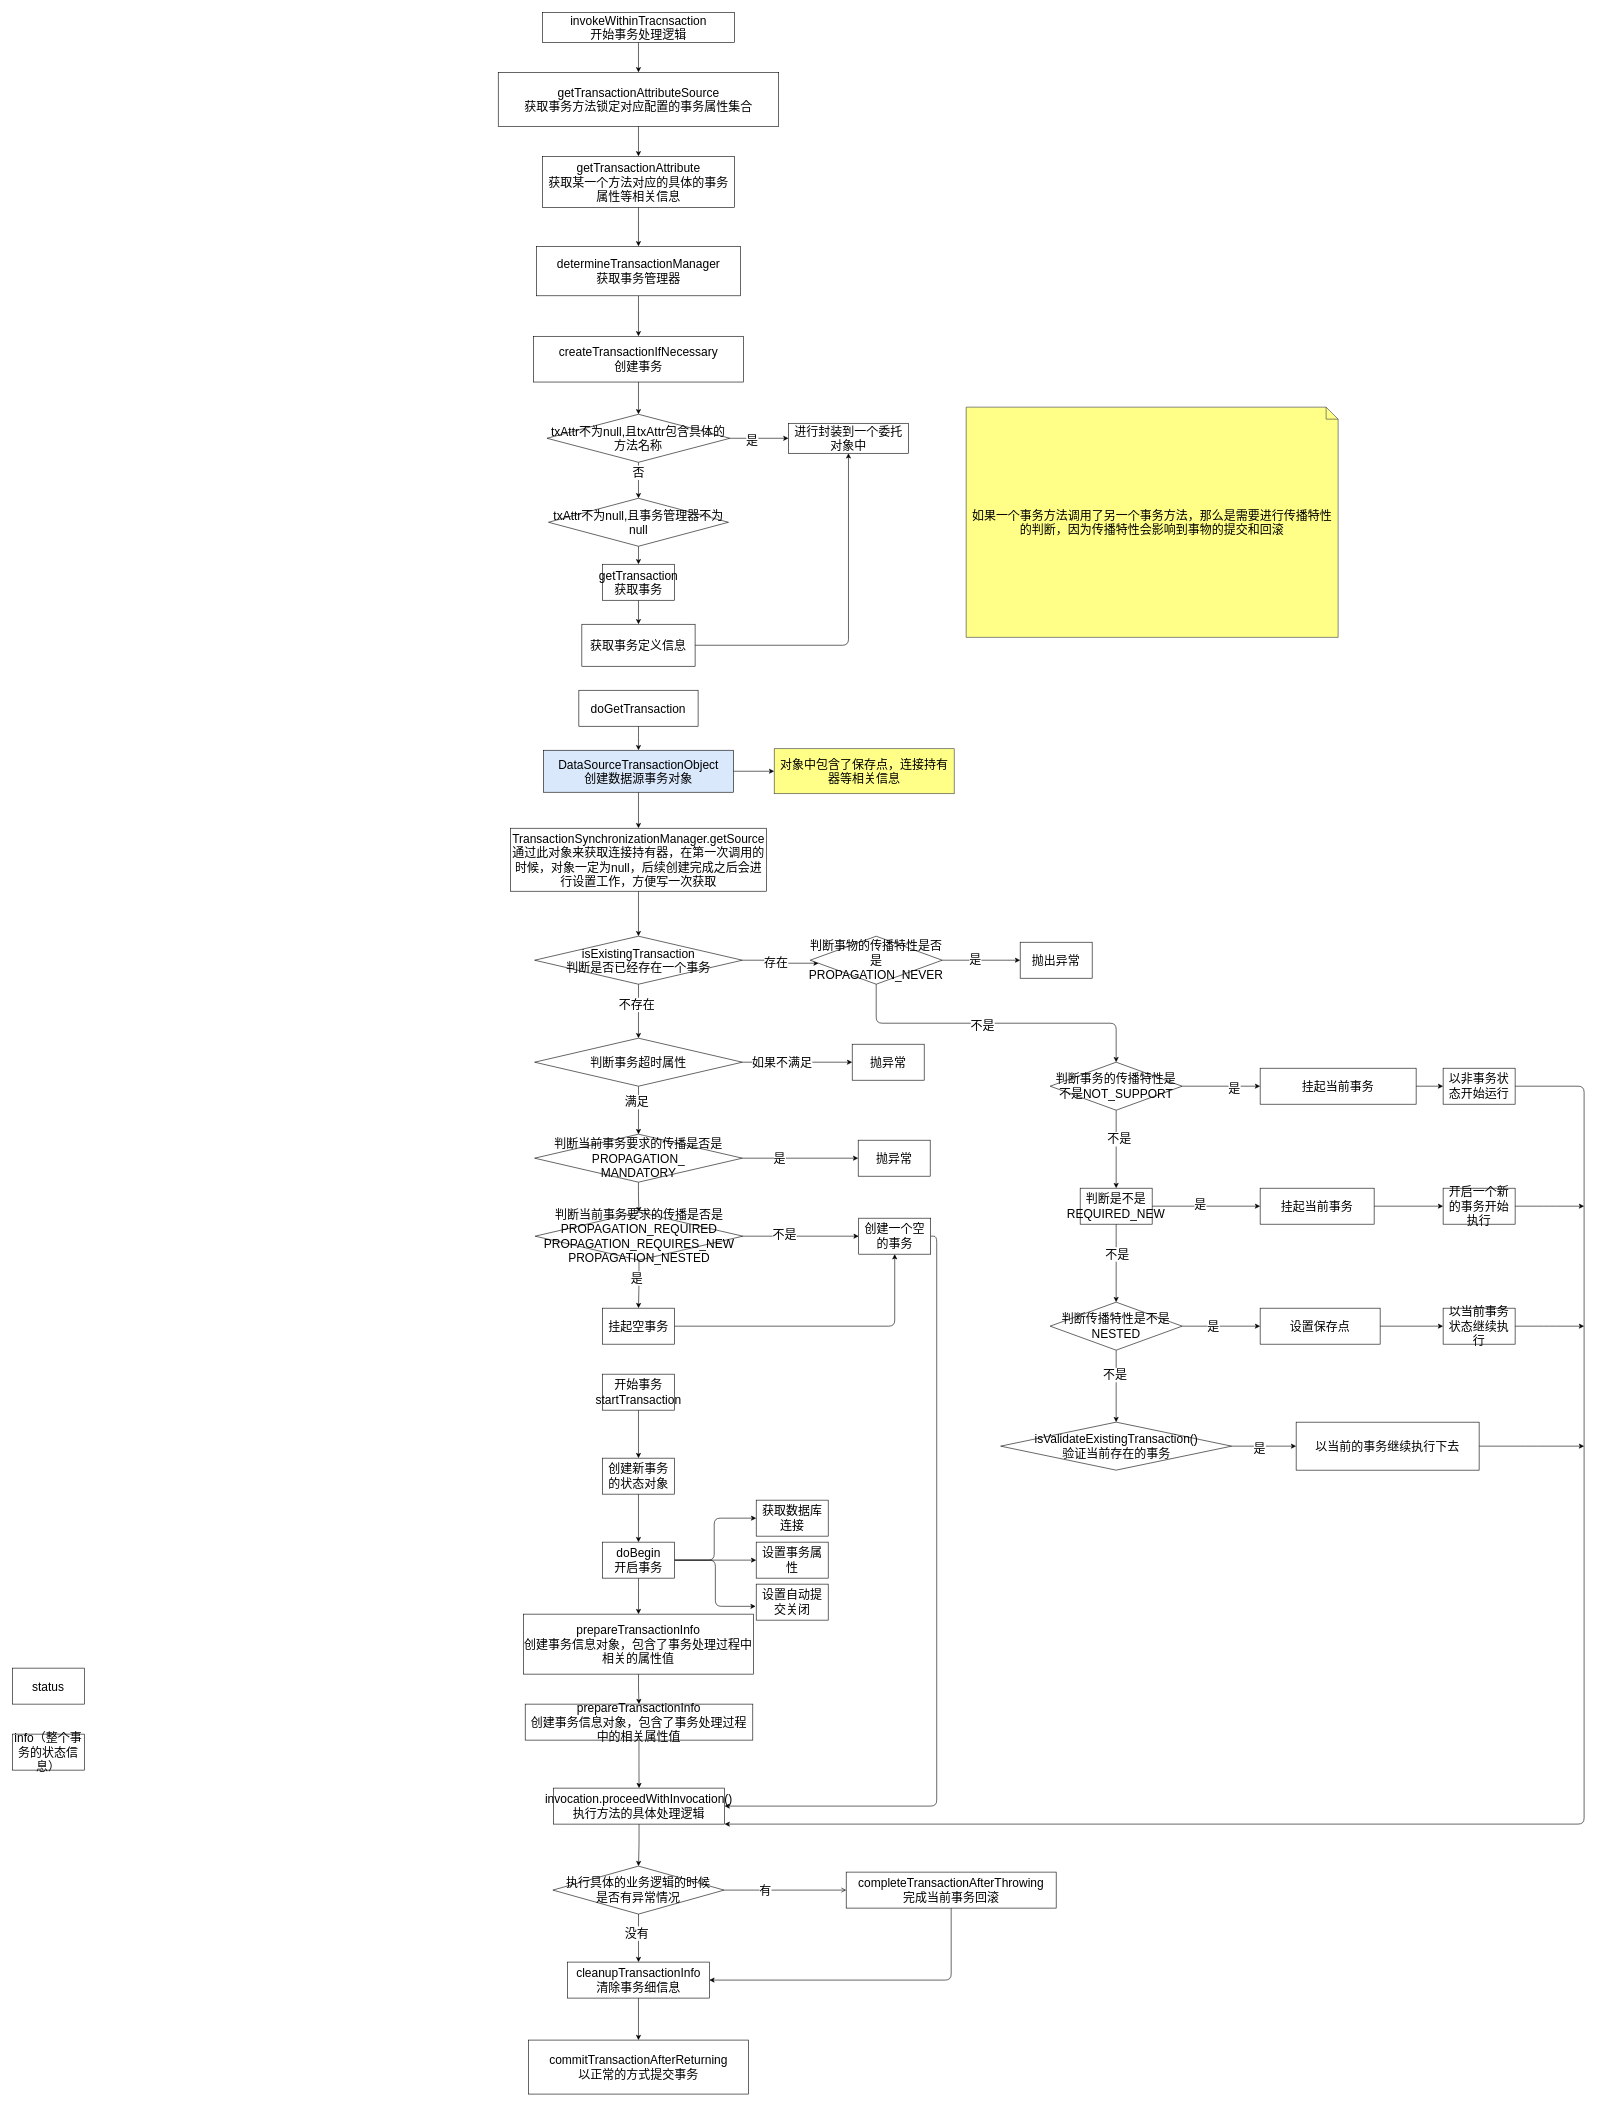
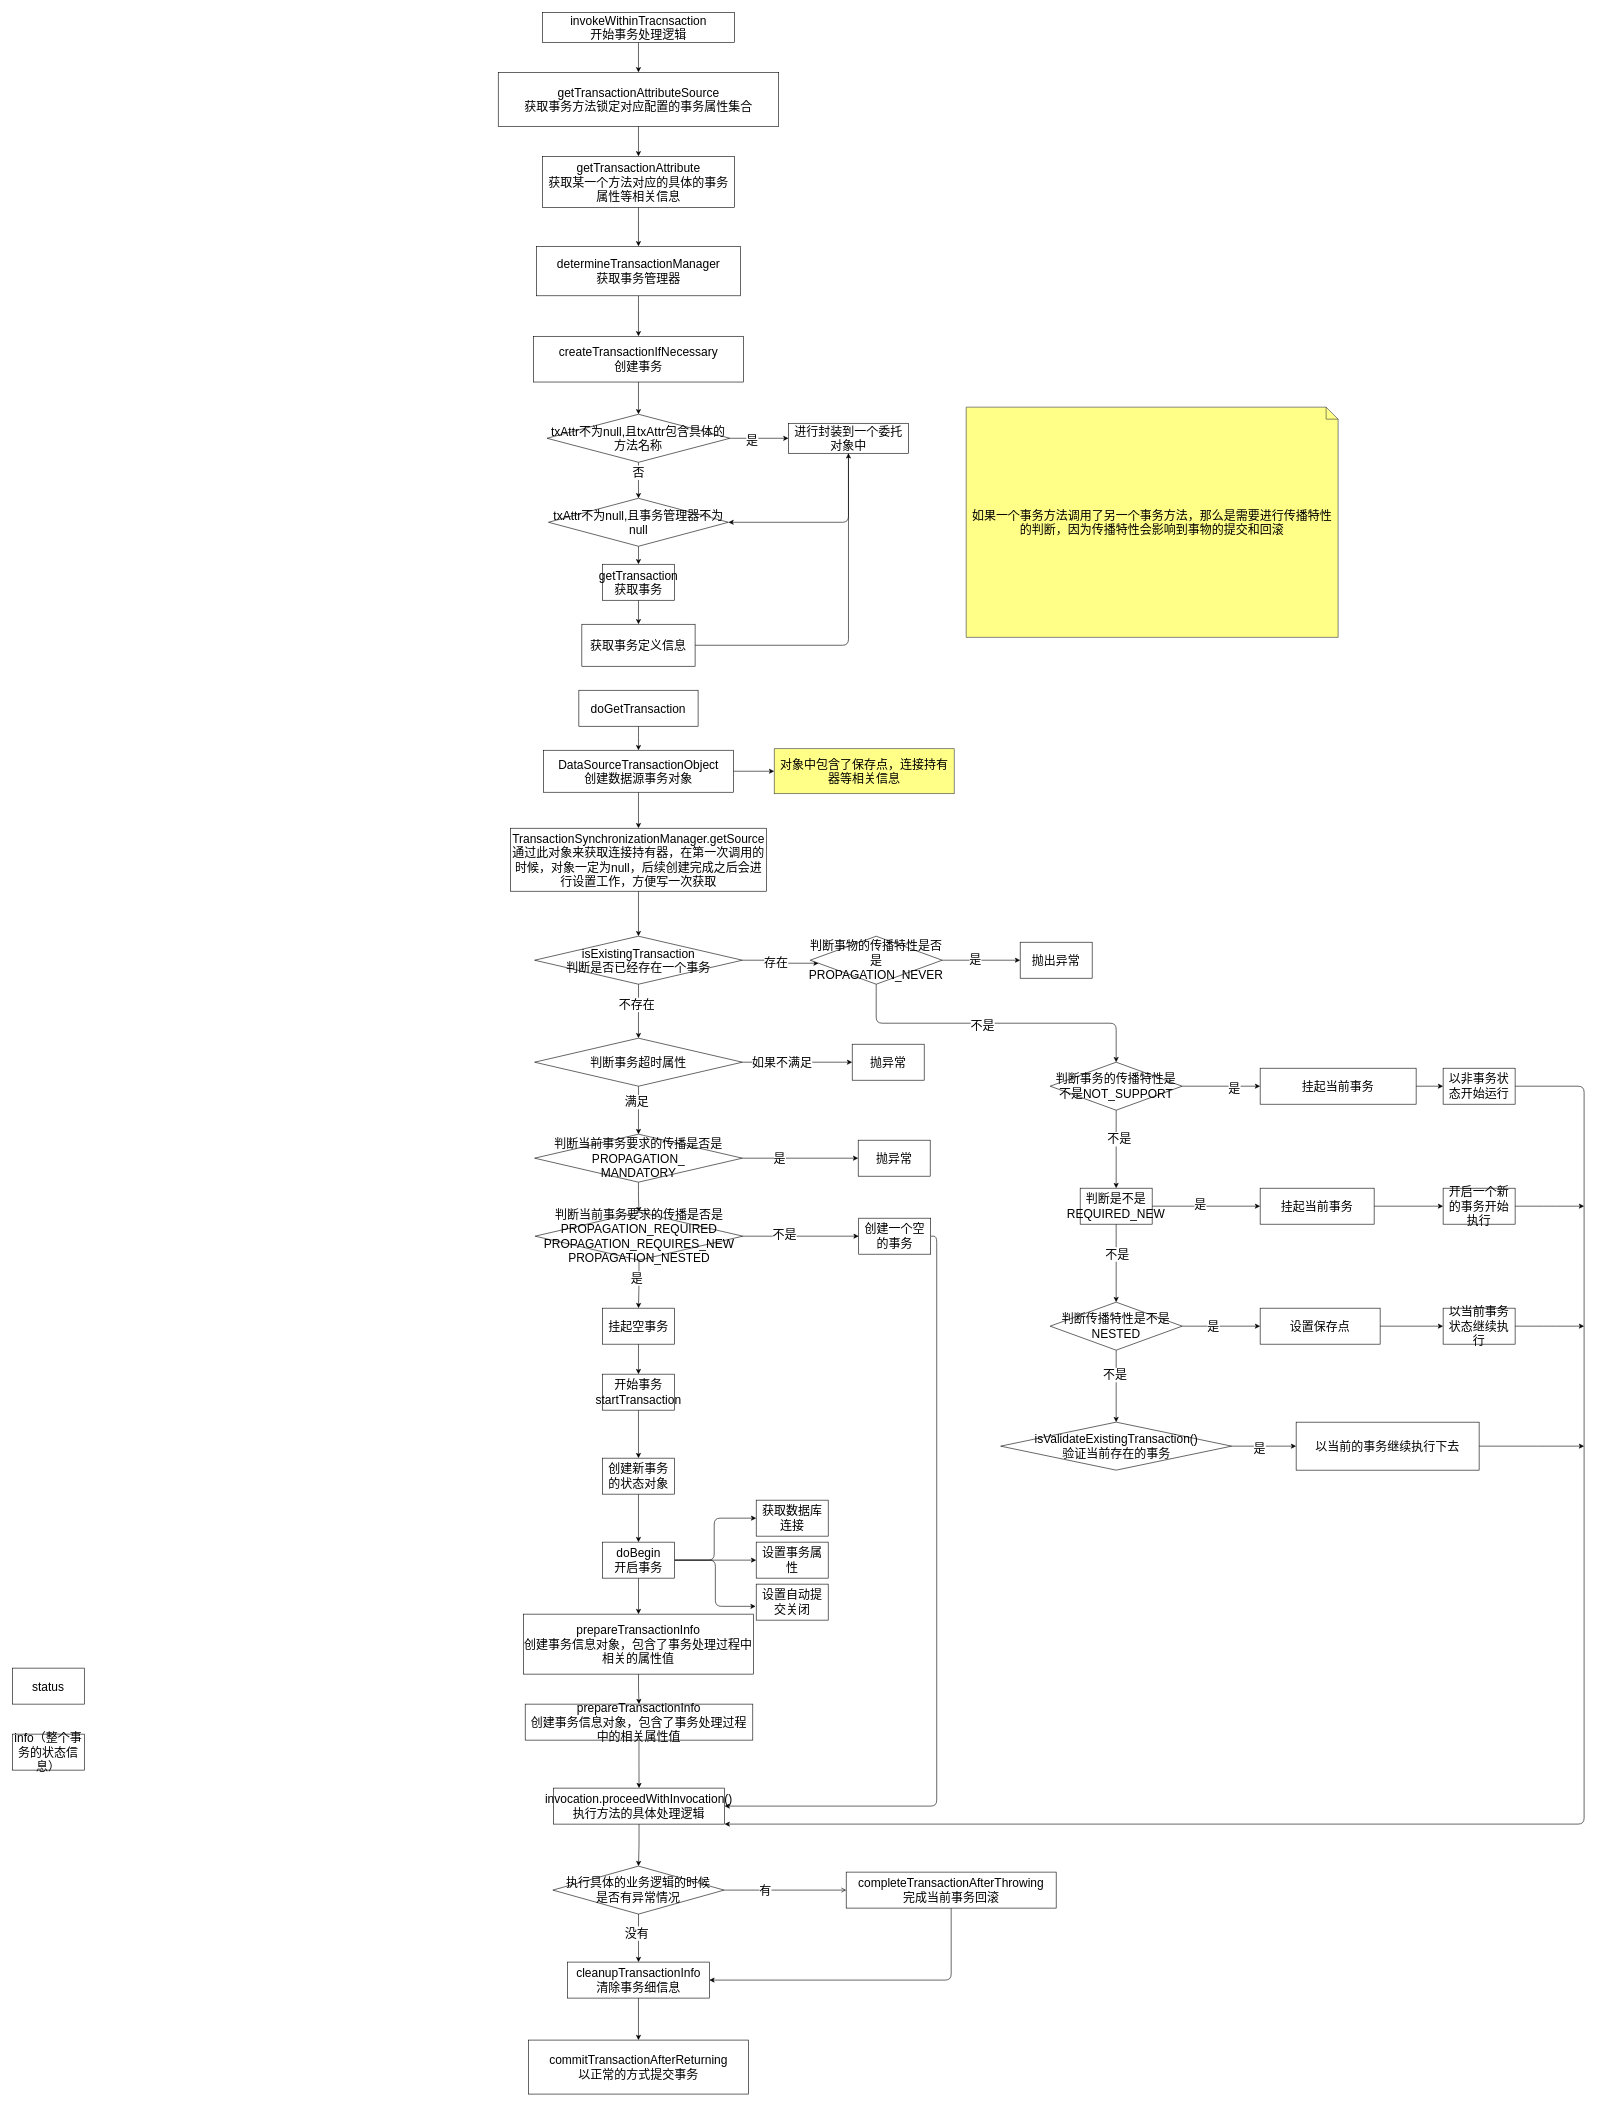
+ <mxCell id="17" style="edgeStyle=orthogonalEdgeStyle;html=1;exitX=0.5;exitY=1;exitDx=0;exitDy=0;entryX=1;entryY=0.5;entryDx=0;entryDy=0;fontSize=20;" edge="1" parent="1" source="18" target="24"><mxGeometry relative="1" as="geometry" /></mxCell>
- <mxCell id="29" value="DataSourceTransactionObject&lt;br&gt;创建数据源事务对象" style="whiteSpace=wrap;html=1;fontSize=20;fillColor=#dae8fc;" vertex="1" parent="1"><mxGeometry x="905.64" y="1250" width="316.24" height="70" as="geometry" /></mxCell>
+ <mxCell id="29" value="DataSourceTransactionObject&lt;br&gt;创建数据源事务对象" style="whiteSpace=wrap;html=1;fontSize=20;" vertex="1" parent="1"><mxGeometry x="905.64" y="1250" width="316.24" height="70" as="geometry" /></mxCell>
- <mxCell id="56" value="" style="edgeStyle=orthogonalEdgeStyle;html=1;fontSize=20;" edge="1" parent="1" source="57" target="55"><mxGeometry relative="1" as="geometry" /></mxCell>
+ <mxCell id="56" value="" style="edgeStyle=orthogonalEdgeStyle;html=1;fontSize=20;" edge="1" parent="1" source="57" target="59"><mxGeometry relative="1" as="geometry" /></mxCell>
